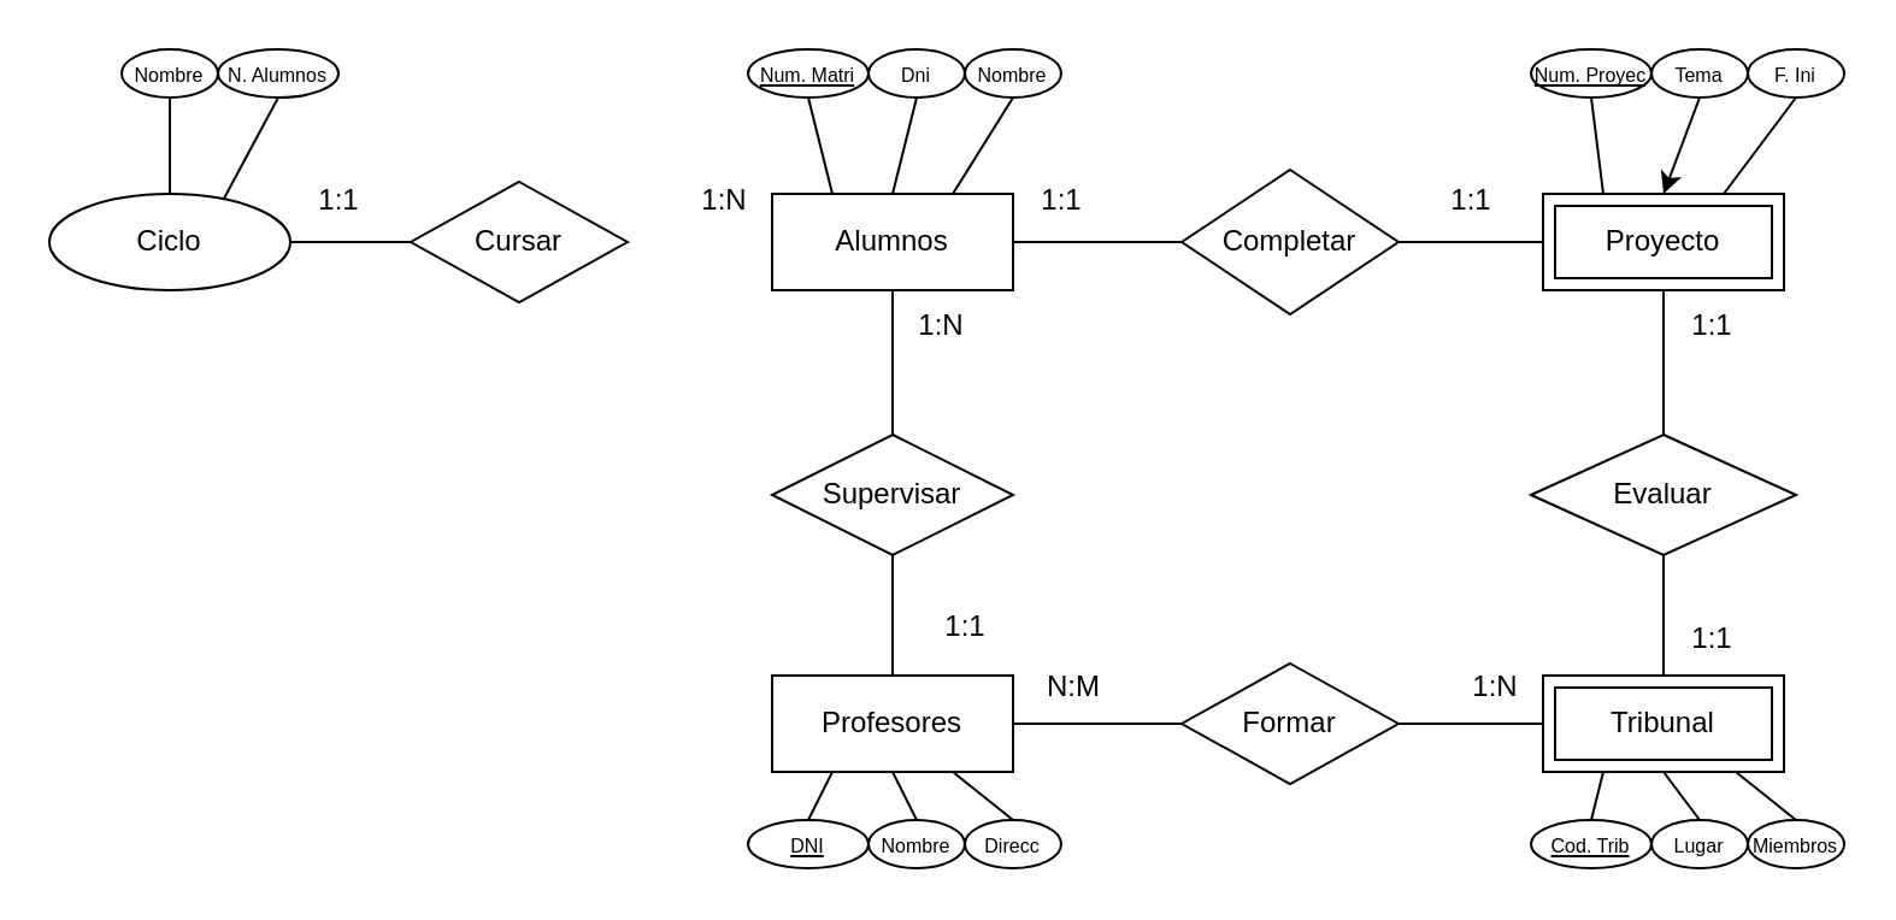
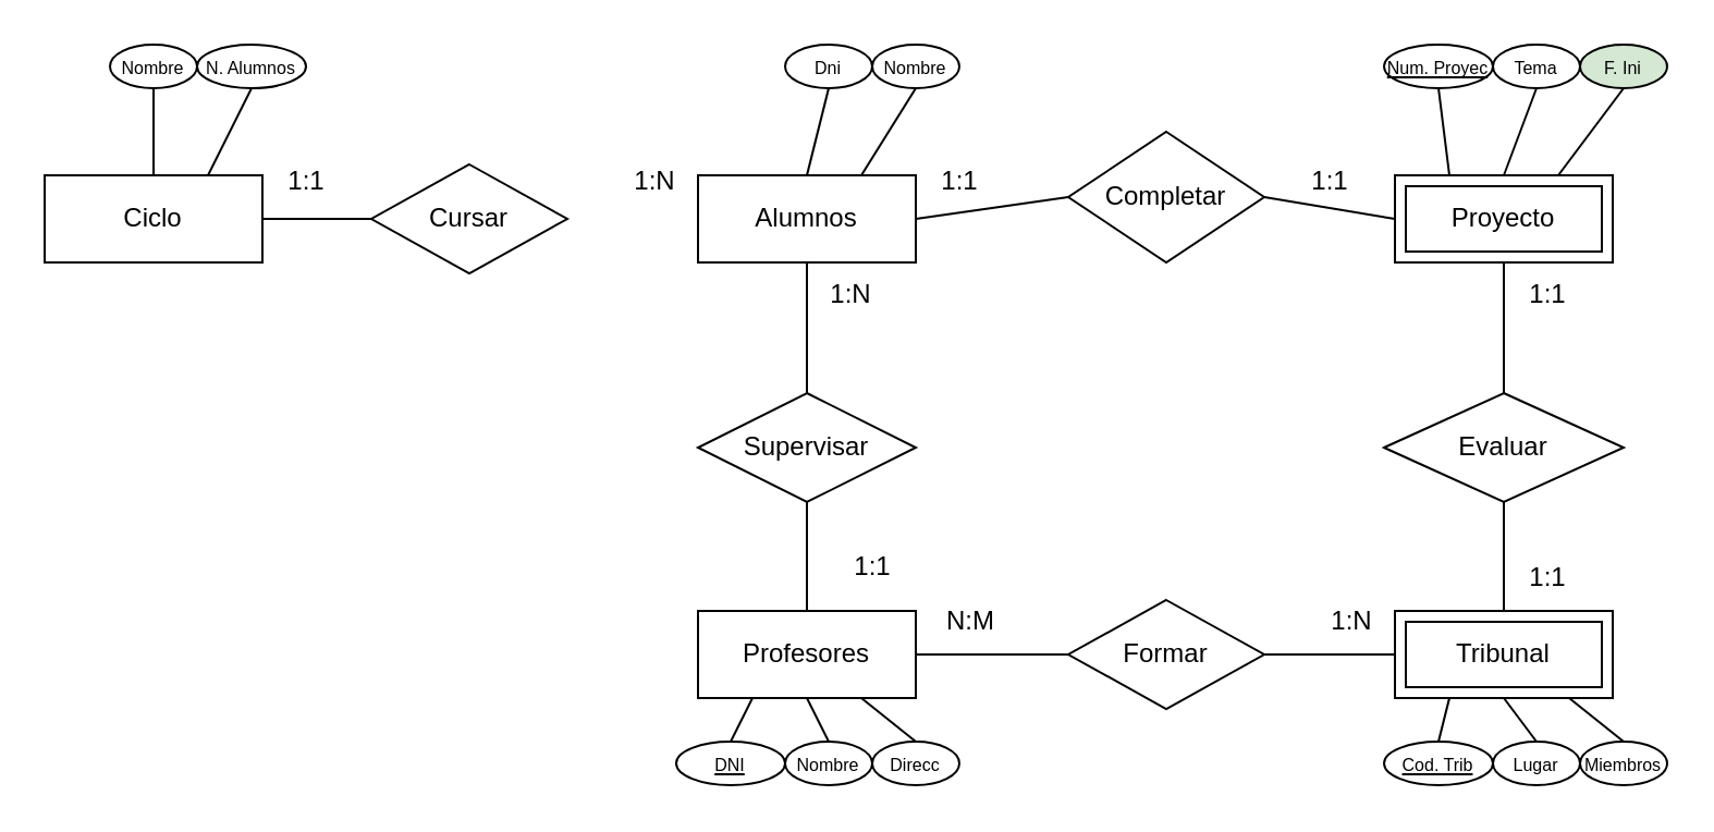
- <mxCell id="24" value="&lt;font style=&quot;font-size: 8px;&quot;&gt;Num. Matri&lt;/font&gt;" style="ellipse;whiteSpace=wrap;html=1;align=center;fontStyle=4;" vertex="1" parent="1"><mxGeometry x="310" y="20" width="50" height="20" as="geometry" /></mxCell>
- <mxCell id="38" value="&lt;font style=&quot;font-size: 8px;&quot;&gt;F. Ini&lt;/font&gt;" style="ellipse;whiteSpace=wrap;html=1;align=center;" vertex="1" parent="1"><mxGeometry x="725" y="20" width="40" height="20" as="geometry" /></mxCell>
+ <mxCell id="38" value="&lt;font style=&quot;font-size: 8px;&quot;&gt;F. Ini&lt;/font&gt;" style="ellipse;whiteSpace=wrap;html=1;align=center;fillColor=#d5e8d4;" vertex="1" parent="1"><mxGeometry x="725" y="20" width="40" height="20" as="geometry" /></mxCell>
- <mxCell id="56" value="" style="endArrow=none;html=1;rounded=0;exitX=0.5;exitY=1;exitDx=0;exitDy=0;entryX=0.25;entryY=0;entryDx=0;entryDy=0;" edge="1" parent="1" source="24" target="2"><mxGeometry relative="1" as="geometry"><mxPoint x="350" y="170" as="sourcePoint" /><mxPoint x="510" y="170" as="targetPoint" /></mxGeometry></mxCell>
- <mxCell id="52" value="" style="endArrow=classic;html=1;rounded=0;exitX=0.5;exitY=1;exitDx=0;exitDy=0;entryX=0.5;entryY=0;entryDx=0;entryDy=0;" edge="1" parent="1" source="37" target="31"><mxGeometry relative="1" as="geometry"><mxPoint x="350" y="170" as="sourcePoint" /><mxPoint x="510" y="170" as="targetPoint" /></mxGeometry></mxCell>
+ <mxCell id="52" value="" style="endArrow=none;html=1;rounded=0;exitX=0.5;exitY=1;exitDx=0;exitDy=0;entryX=0.5;entryY=0;entryDx=0;entryDy=0;" edge="1" parent="1" source="37" target="31"><mxGeometry relative="1" as="geometry"><mxPoint x="350" y="170" as="sourcePoint" /><mxPoint x="510" y="170" as="targetPoint" /></mxGeometry></mxCell>
- <mxCell id="3" value="Ciclo" style="ellipse;whiteSpace=wrap;html=1;align=center;" vertex="1" parent="1"><mxGeometry x="20" y="80" width="100" height="40" as="geometry" /></mxCell>
+ <mxCell id="3" value="Ciclo" style="whiteSpace=wrap;html=1;align=center;" vertex="1" parent="1"><mxGeometry x="20" y="80" width="100" height="40" as="geometry" /></mxCell>
- <mxCell id="6" value="Completar" style="shape=rhombus;perimeter=rhombusPerimeter;whiteSpace=wrap;html=1;align=center;" vertex="1" parent="1"><mxGeometry x="490" y="70" width="90" height="60" as="geometry" /></mxCell>
+ <mxCell id="6" value="Completar" style="shape=rhombus;perimeter=rhombusPerimeter;whiteSpace=wrap;html=1;align=center;" vertex="1" parent="1"><mxGeometry x="490" y="60" width="90" height="60" as="geometry" /></mxCell>
